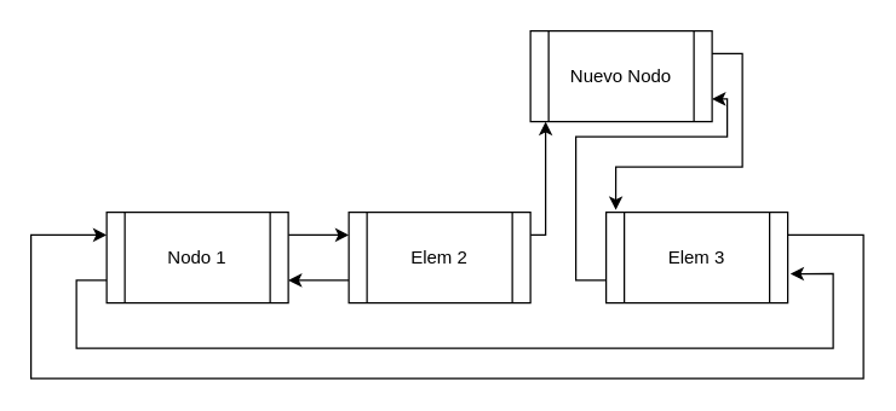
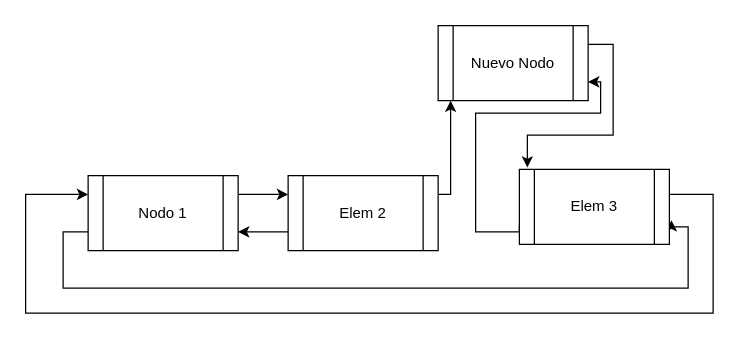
- <mxCell id="10" value="Elem 3" style="shape=process;whiteSpace=wrap;html=1;backgroundOutline=1;" vertex="1" parent="1"><mxGeometry x="400" y="140" width="120" height="60" as="geometry" /></mxCell>
+ <mxCell id="10" value="Elem 3" style="shape=process;whiteSpace=wrap;html=1;backgroundOutline=1;" vertex="1" parent="1"><mxGeometry x="415" y="135" width="120" height="60" as="geometry" /></mxCell>
